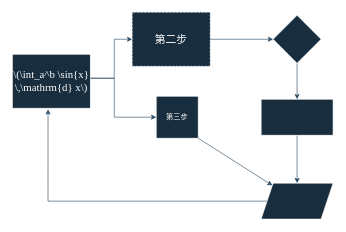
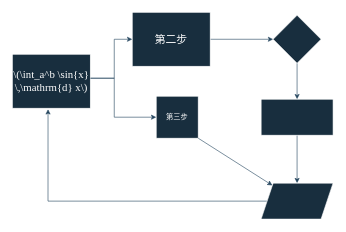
- <mxCell id="5" value="第二步" style="rounded=0;whiteSpace=wrap;html=1;fontFamily=Comic Sans MS;fontSize=18;labelBackgroundColor=none;fillColor=#182E3E;strokeColor=#FFFFFF;fontColor=#FFFFFF;direction=west;dashed=1;" parent="1" vertex="1"><mxGeometry x="220" y="20" width="130" height="90" as="geometry" /></mxCell>
+ <mxCell id="5" value="第二步" style="rounded=0;whiteSpace=wrap;html=1;fontFamily=Comic Sans MS;fontSize=18;labelBackgroundColor=none;fillColor=#182E3E;strokeColor=#FFFFFF;fontColor=#FFFFFF;direction=west;" parent="1" vertex="1"><mxGeometry x="220" y="20" width="130" height="90" as="geometry" /></mxCell>
